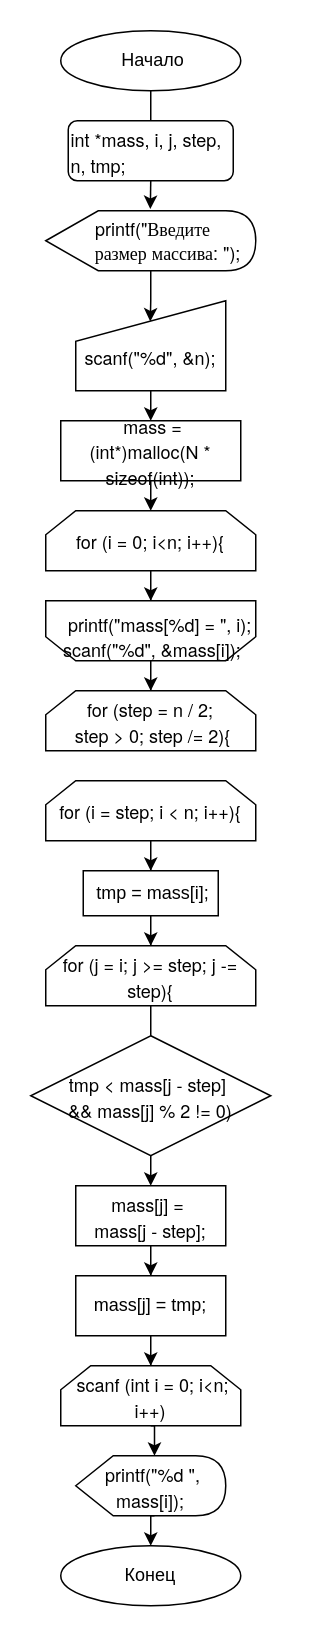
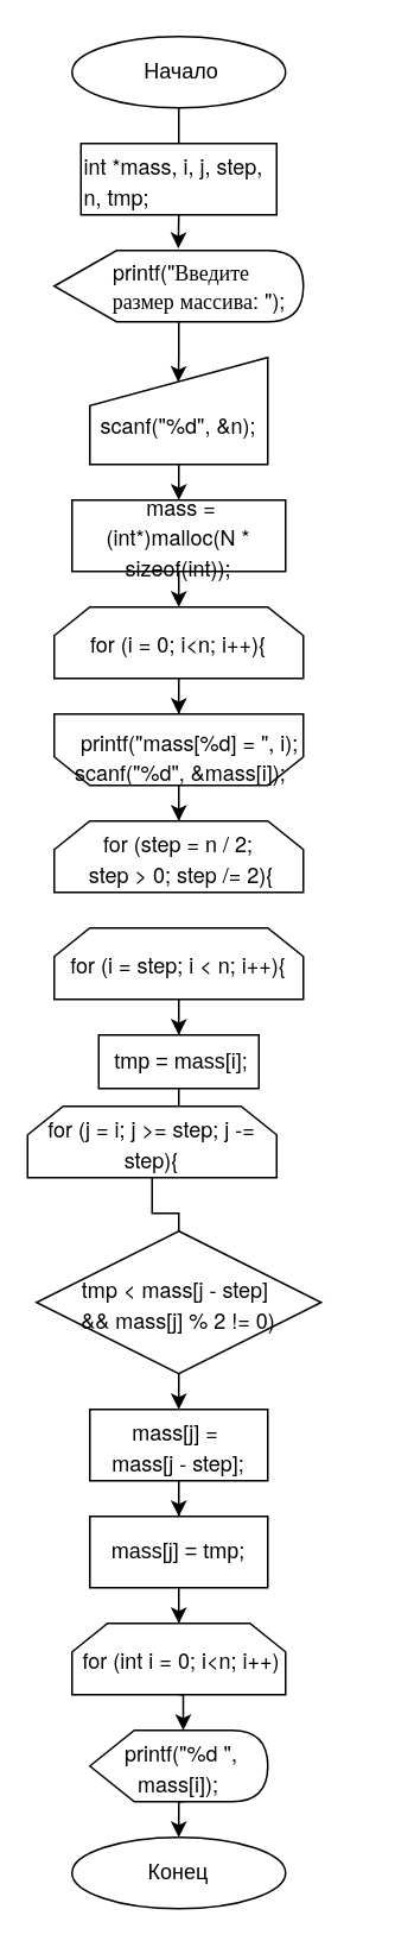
- <mxCell id="7" value="&lt;p style=&quot;margin: 0px ; font-stretch: normal ; line-height: normal ; font-family: &amp;#34;helvetica neue&amp;#34;&quot;&gt;int *mass, i, j, step, n, tmp;&lt;br&gt;&lt;/p&gt;" style="whiteSpace=wrap;html=1;align=left;rounded=1;" parent="1" vertex="1"><mxGeometry x="45" y="80" width="110" height="40" as="geometry" /></mxCell>
+ <mxCell id="7" value="&lt;p style=&quot;margin: 0px ; font-stretch: normal ; line-height: normal ; font-family: &amp;#34;helvetica neue&amp;#34;&quot;&gt;int *mass, i, j, step, n, tmp;&lt;br&gt;&lt;/p&gt;" style="rounded=0;whiteSpace=wrap;html=1;align=left;" parent="1" vertex="1"><mxGeometry x="45" y="80" width="110" height="40" as="geometry" /></mxCell>
- <mxCell id="32" value="&lt;p style=&quot;margin: 0px ; font-stretch: normal ; line-height: normal ; font-family: &amp;#34;helvetica neue&amp;#34;&quot;&gt;for (j = i; j &amp;gt;= step; j -= step){&lt;br&gt;&lt;/p&gt;" style="shape=loopLimit;whiteSpace=wrap;html=1;" vertex="1" parent="1"><mxGeometry x="30" y="630" width="140" height="40" as="geometry" /></mxCell>
+ <mxCell id="32" value="&lt;p style=&quot;margin: 0px ; font-stretch: normal ; line-height: normal ; font-family: &amp;#34;helvetica neue&amp;#34;&quot;&gt;for (j = i; j &amp;gt;= step; j -= step){&lt;br&gt;&lt;/p&gt;" style="shape=loopLimit;whiteSpace=wrap;html=1;" vertex="1" parent="1"><mxGeometry x="15" y="620" width="140" height="40" as="geometry" /></mxCell>
- <mxCell id="25" value="&lt;p style=&quot;margin: 0px ; font-stretch: normal ; line-height: normal ; font-family: &amp;#34;helvetica neue&amp;#34;&quot;&gt;&amp;nbsp;scanf (int i = 0; i&amp;lt;n; i++)&lt;/p&gt;" style="shape=loopLimit;whiteSpace=wrap;html=1;" parent="1" vertex="1"><mxGeometry x="40" y="910" width="120" height="40" as="geometry" /></mxCell>
+ <mxCell id="25" value="&lt;p style=&quot;margin: 0px ; font-stretch: normal ; line-height: normal ; font-family: &amp;#34;helvetica neue&amp;#34;&quot;&gt;&amp;nbsp;for (int i = 0; i&amp;lt;n; i++)&lt;/p&gt;" style="shape=loopLimit;whiteSpace=wrap;html=1;" parent="1" vertex="1"><mxGeometry x="40" y="910" width="120" height="40" as="geometry" /></mxCell>
